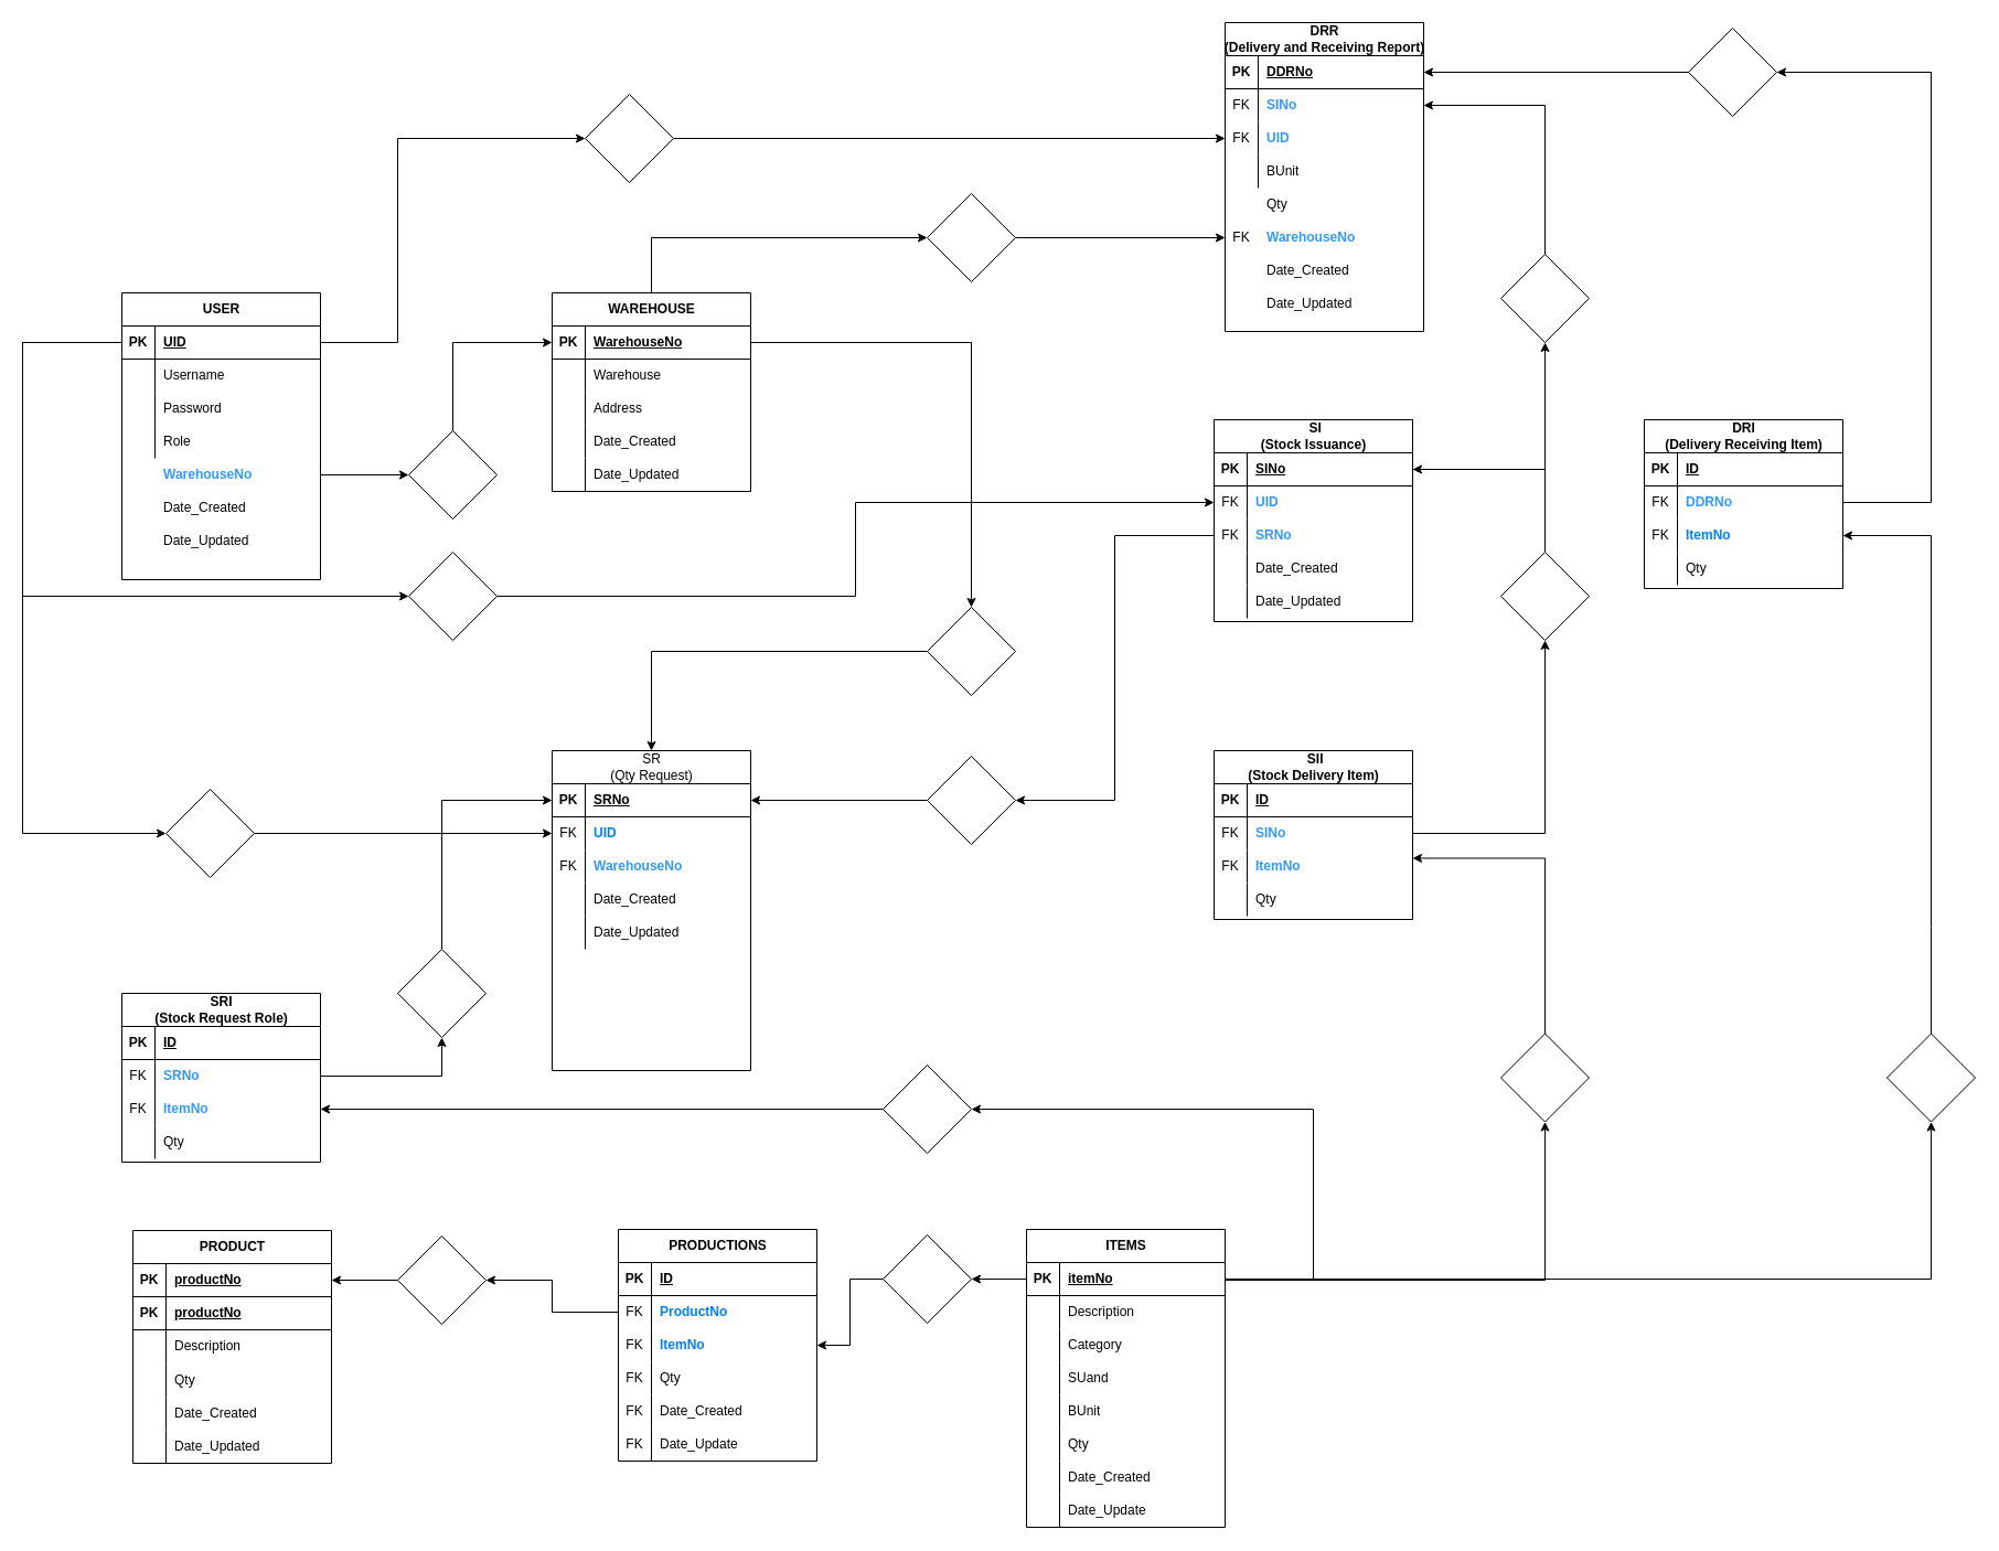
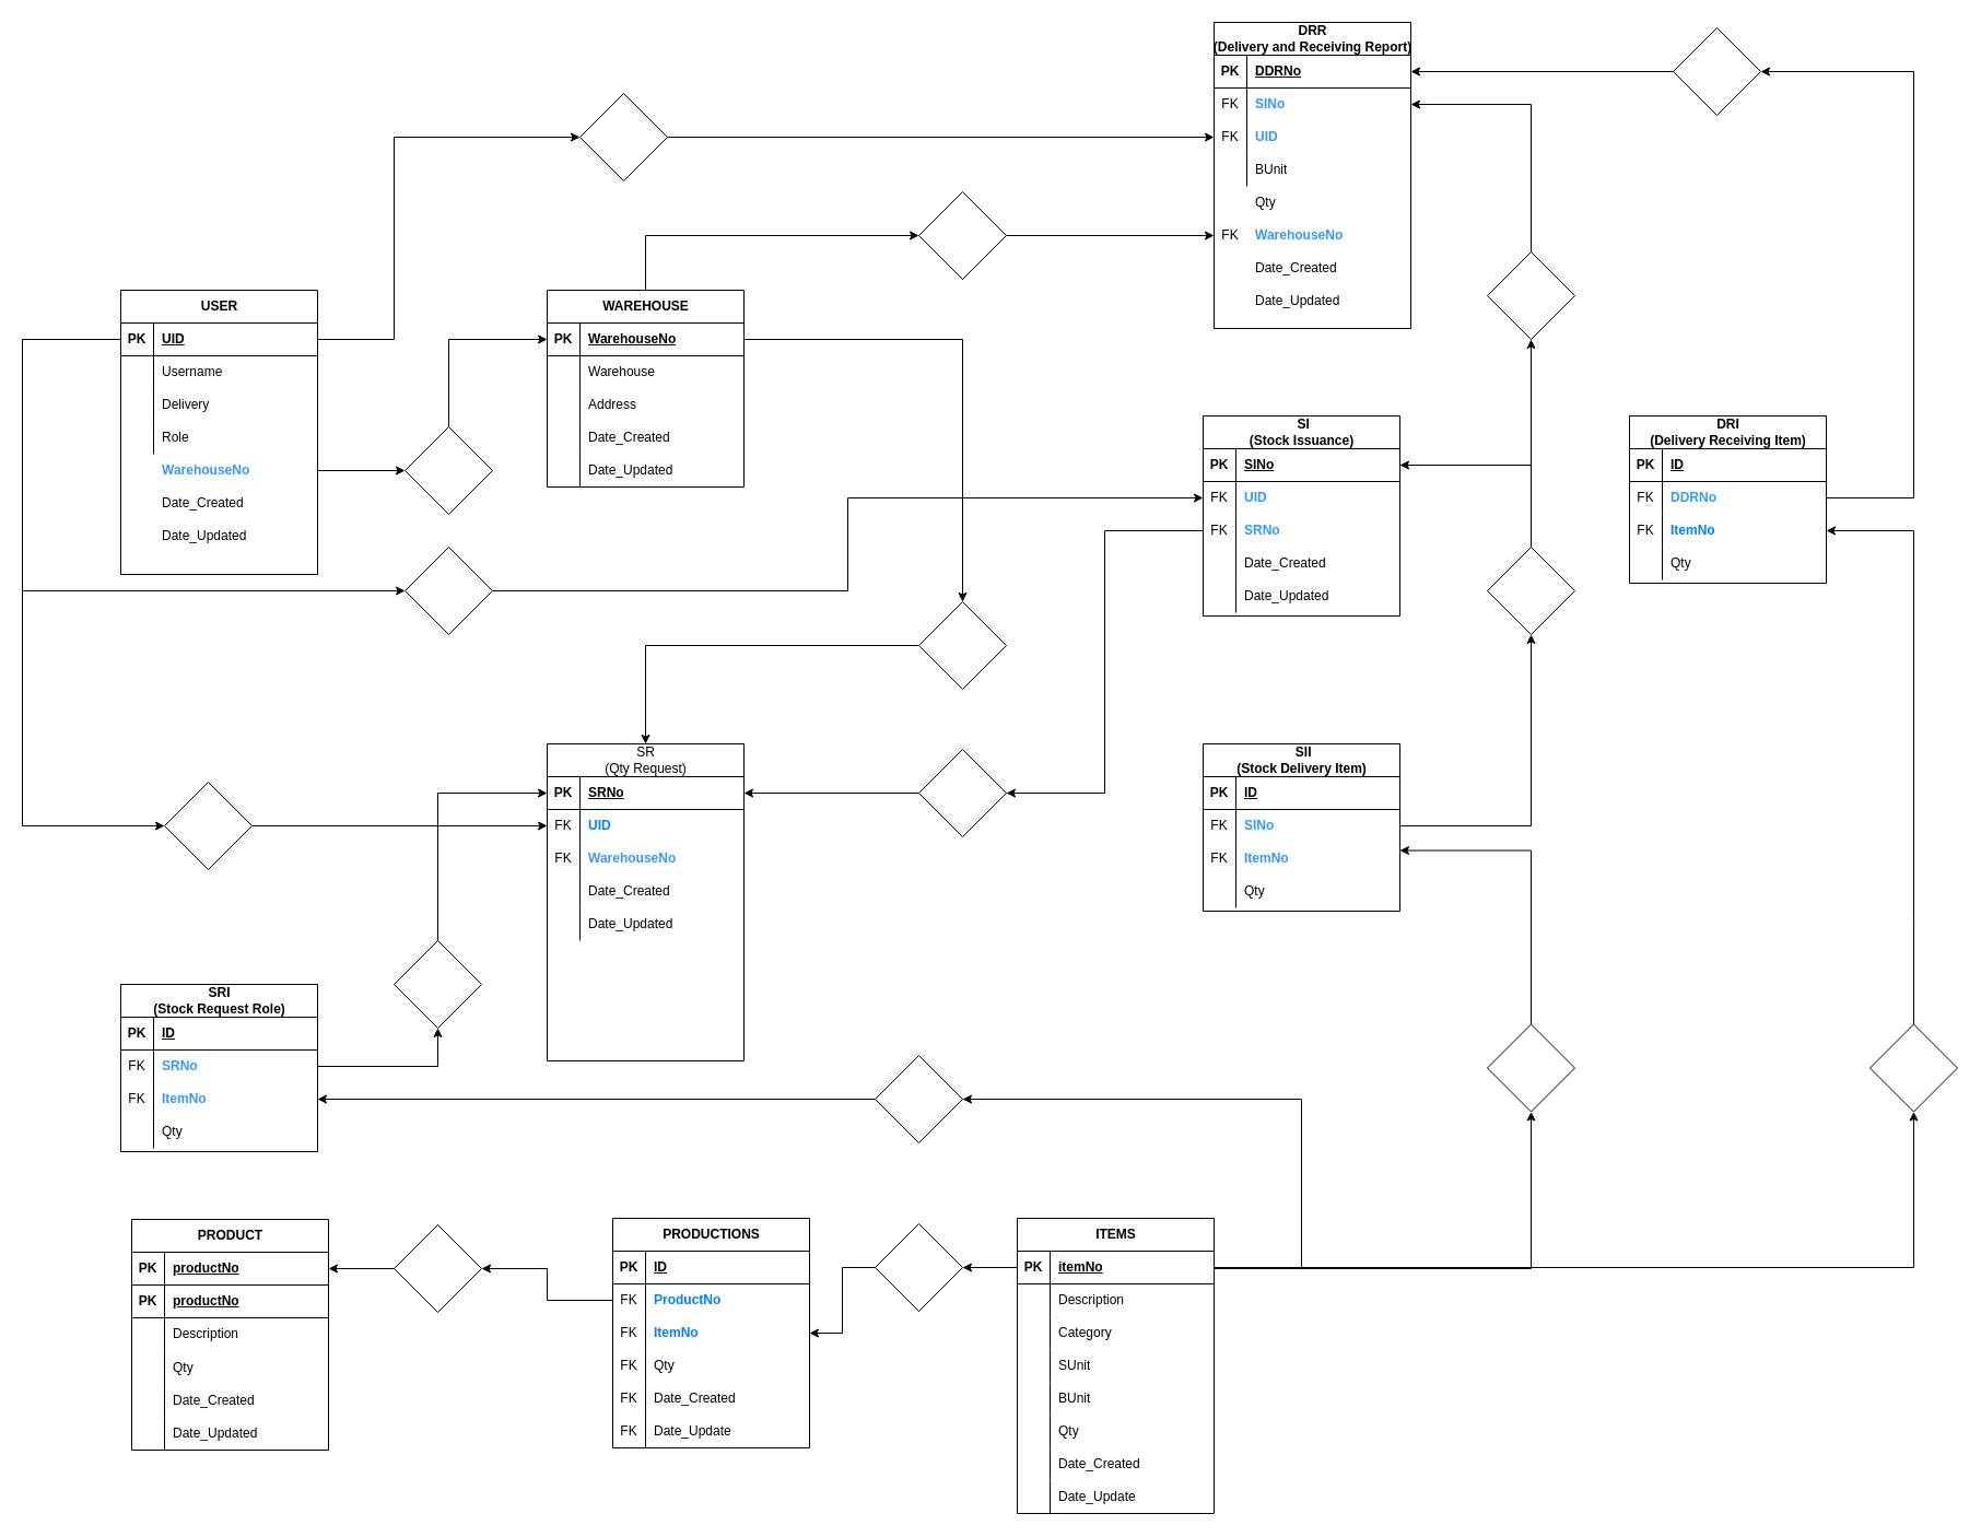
- <mxCell id="12" value="Password" style="shape=partialRectangle;connectable=1;fillColor=none;top=0;left=0;bottom=0;right=0;align=left;spacingLeft=6;overflow=hidden;whiteSpace=wrap;html=1;movable=1;resizable=1;rotatable=1;deletable=1;editable=1;locked=0;" parent="10" vertex="1"><mxGeometry x="30" width="150" height="30" as="geometry"><mxRectangle width="150" height="30" as="alternateBounds" /></mxGeometry></mxCell>
+ <mxCell id="12" value="Delivery" style="shape=partialRectangle;connectable=1;fillColor=none;top=0;left=0;bottom=0;right=0;align=left;spacingLeft=6;overflow=hidden;whiteSpace=wrap;html=1;movable=1;resizable=1;rotatable=1;deletable=1;editable=1;locked=0;" parent="10" vertex="1"><mxGeometry x="30" width="150" height="30" as="geometry"><mxRectangle width="150" height="30" as="alternateBounds" /></mxGeometry></mxCell>
- <mxCell id="62" value="SU&lt;span style=&quot;background-color: initial;&quot;&gt;and&lt;/span&gt;" style="shape=partialRectangle;connectable=1;fillColor=none;top=0;left=0;bottom=0;right=0;align=left;spacingLeft=6;overflow=hidden;whiteSpace=wrap;html=1;movable=1;resizable=1;rotatable=1;deletable=1;editable=1;locked=0;" parent="60" vertex="1"><mxGeometry x="30" width="150" height="30" as="geometry"><mxRectangle width="150" height="30" as="alternateBounds" /></mxGeometry></mxCell>
+ <mxCell id="62" value="SU&lt;span style=&quot;background-color: initial;&quot;&gt;nit&lt;/span&gt;" style="shape=partialRectangle;connectable=1;fillColor=none;top=0;left=0;bottom=0;right=0;align=left;spacingLeft=6;overflow=hidden;whiteSpace=wrap;html=1;movable=1;resizable=1;rotatable=1;deletable=1;editable=1;locked=0;" parent="60" vertex="1"><mxGeometry x="30" width="150" height="30" as="geometry"><mxRectangle width="150" height="30" as="alternateBounds" /></mxGeometry></mxCell>
